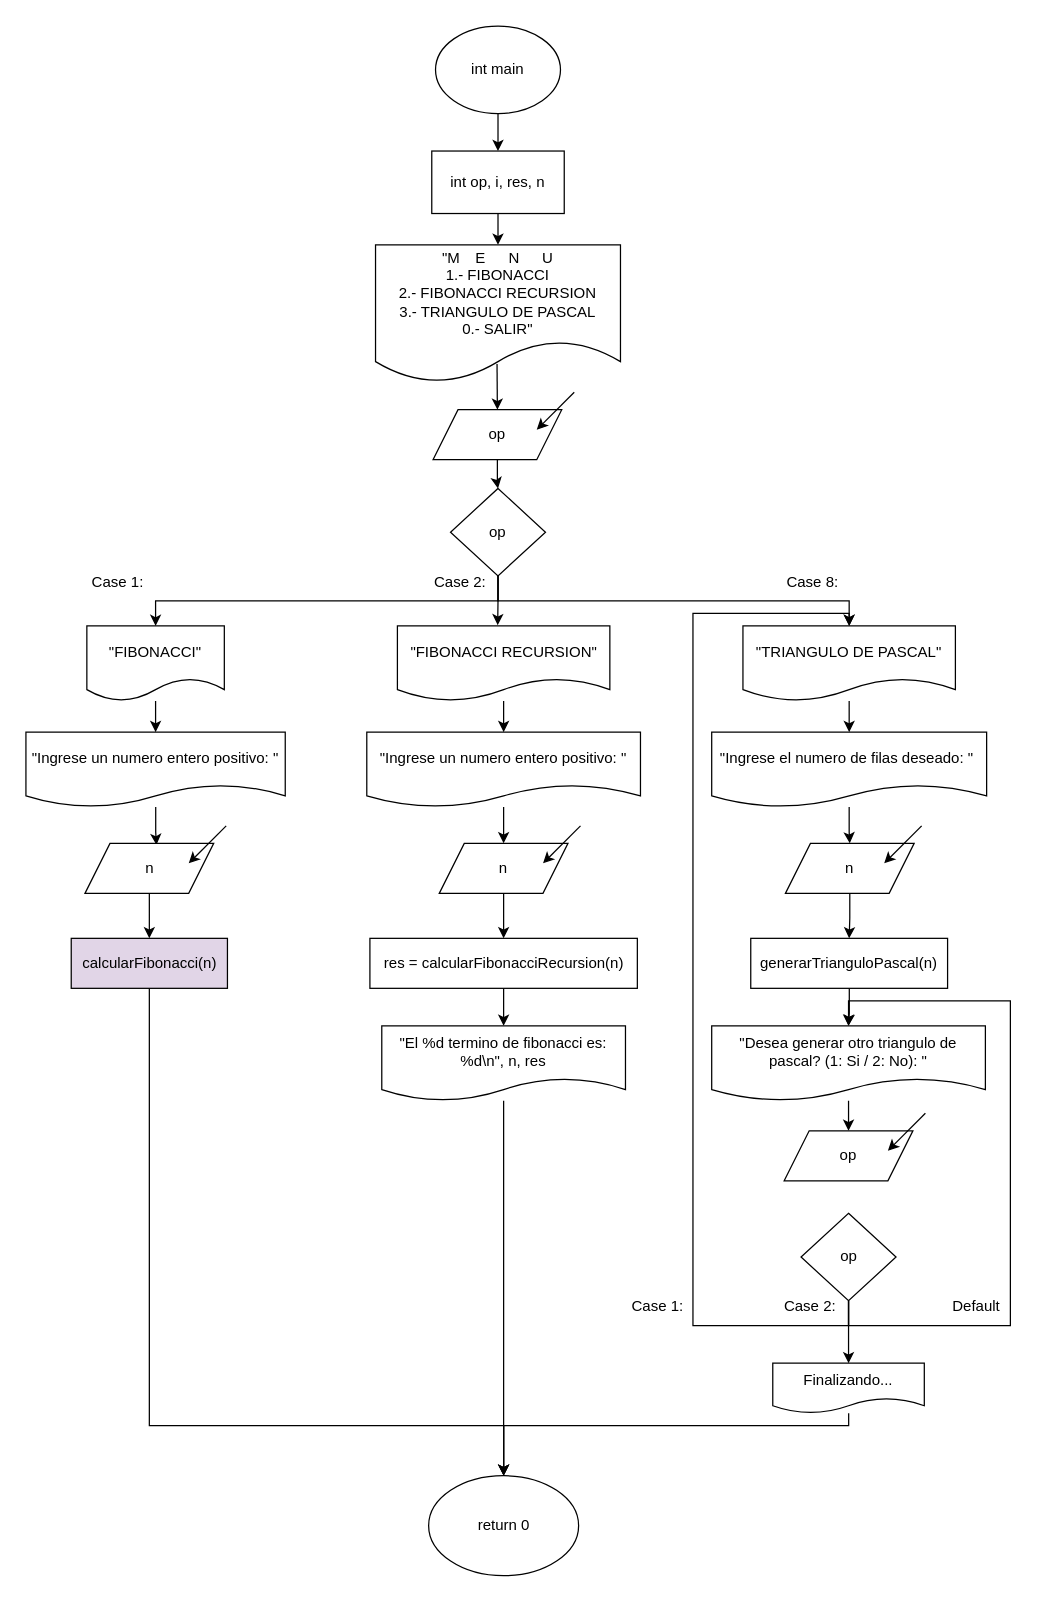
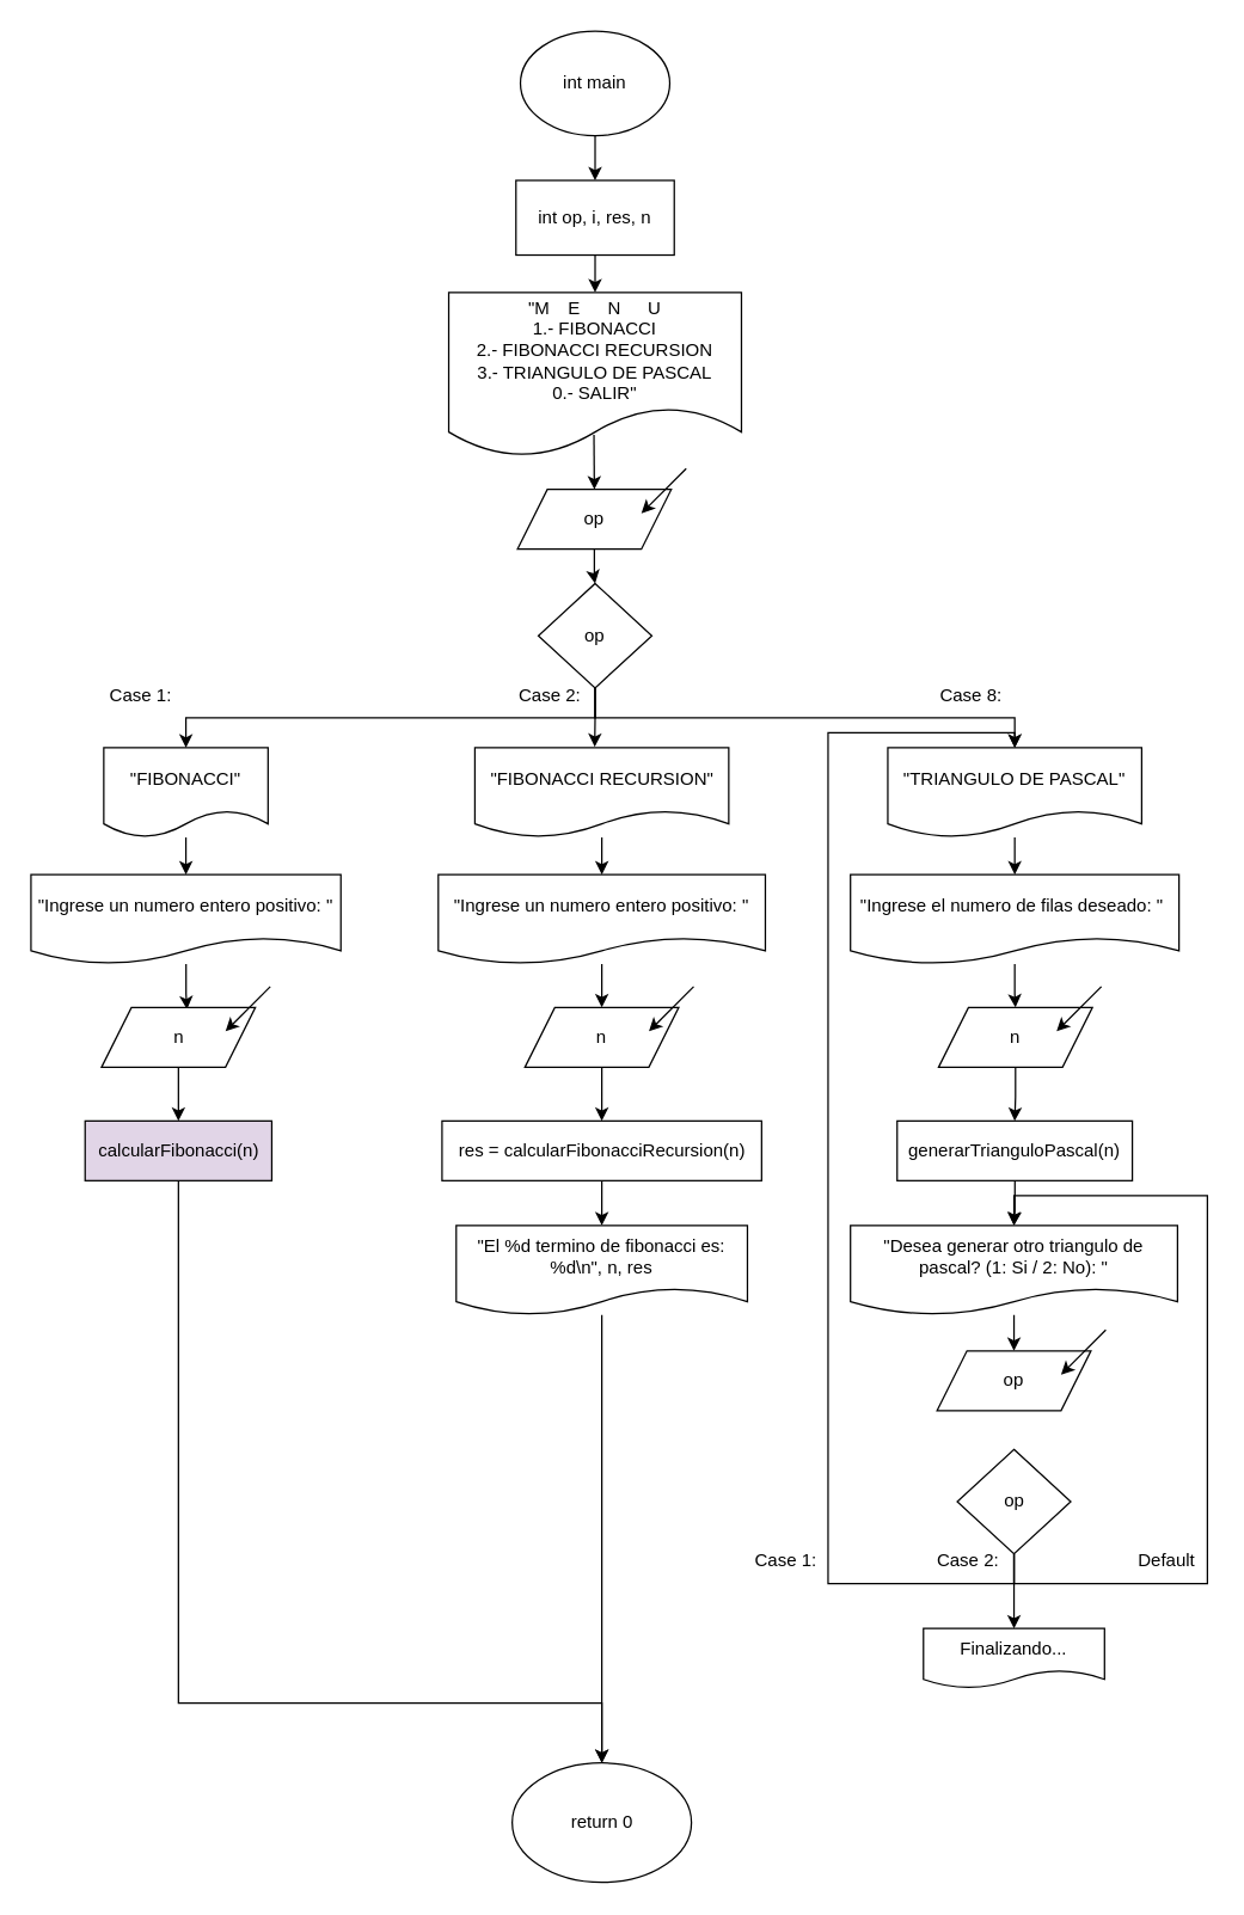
- <mxCell id="61" style="edgeStyle=orthogonalEdgeStyle;rounded=0;orthogonalLoop=1;jettySize=auto;html=1;entryX=0.5;entryY=0;entryDx=0;entryDy=0;" edge="1" parent="1" source="62" target="48"><mxGeometry relative="1" as="geometry"><Array as="points"><mxPoint x="679" y="1140" /><mxPoint x="403" y="1140" /></Array></mxGeometry></mxCell>
